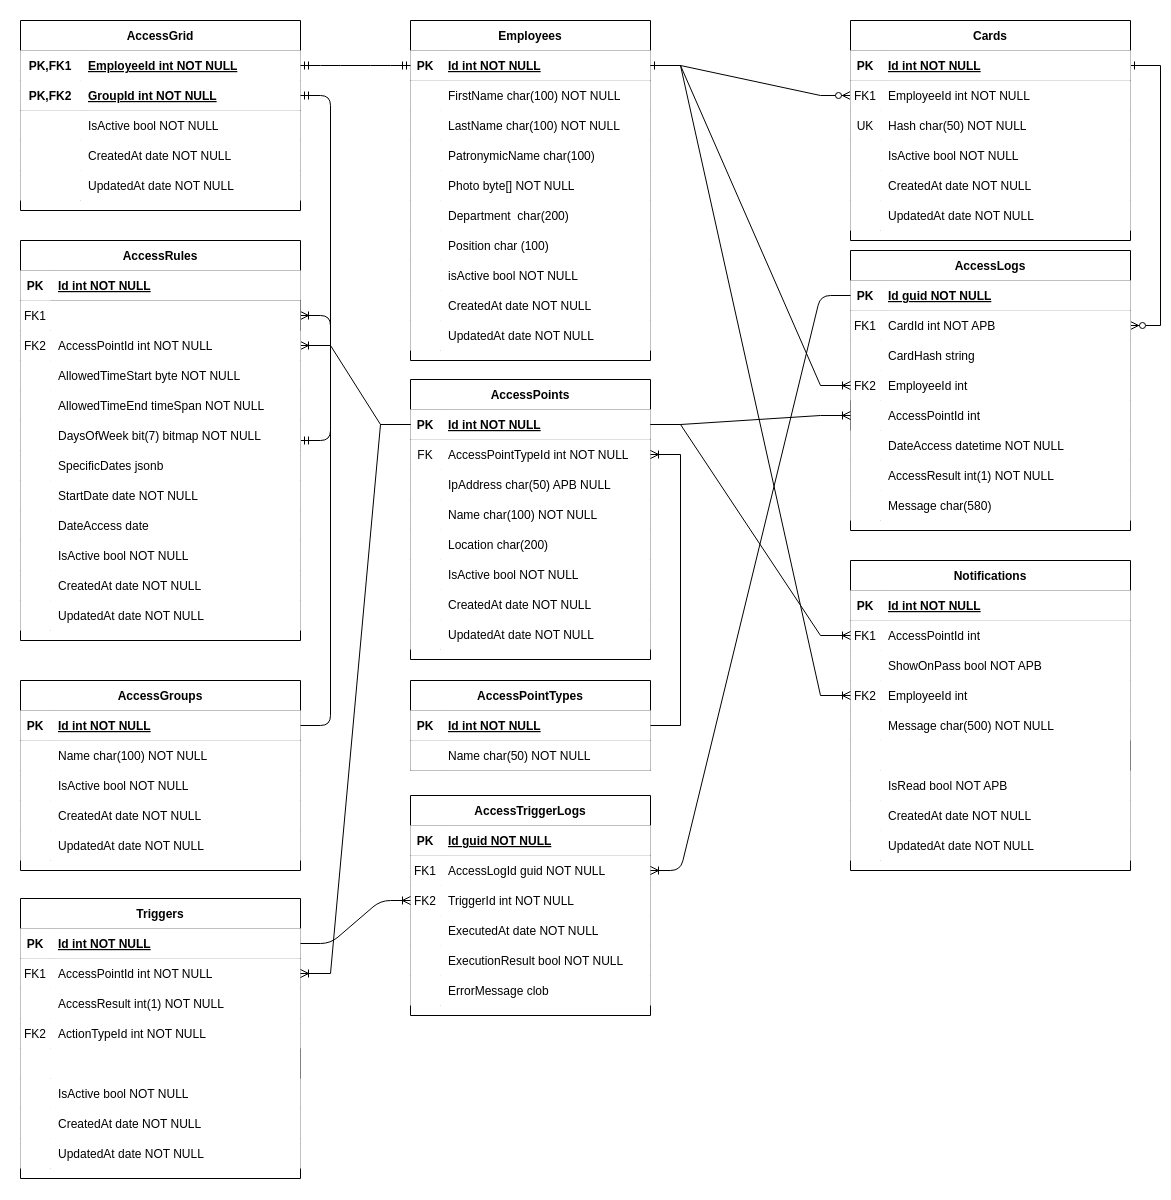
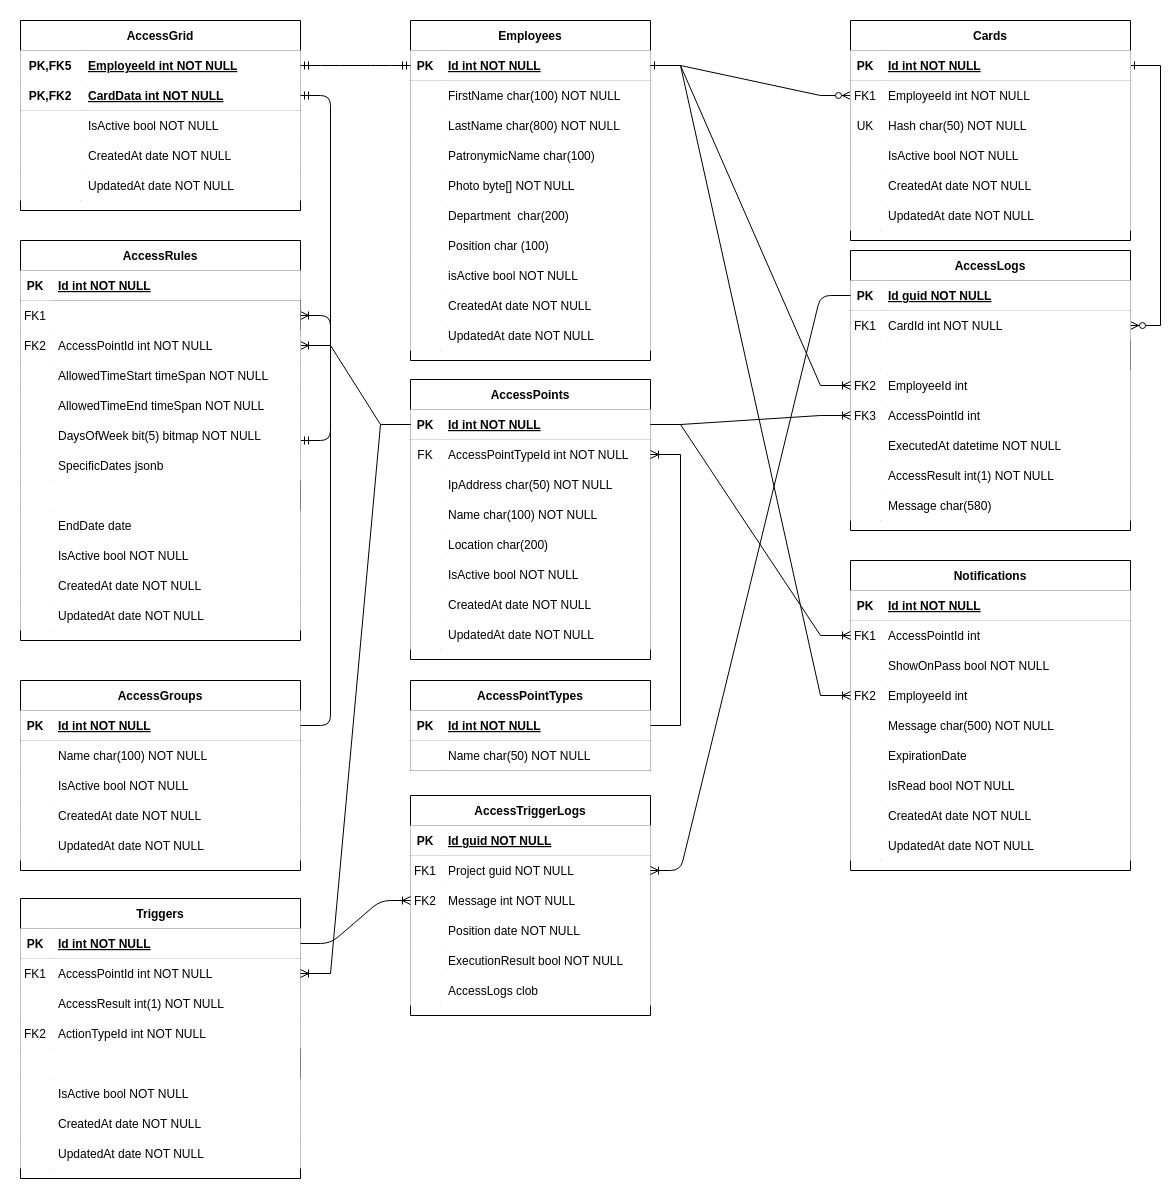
- <mxCell id="188" value="PK,FK1" style="shape=partialRectangle;connectable=0;top=0;left=0;bottom=0;right=0;fontStyle=1;overflow=hidden;labelBackgroundColor=none;labelBorderColor=none;shadow=0;" parent="187" vertex="1"><mxGeometry width="60" height="30" as="geometry"><mxRectangle width="60" height="30" as="alternateBounds" /></mxGeometry></mxCell>
+ <mxCell id="188" value="PK,FK5" style="shape=partialRectangle;connectable=0;top=0;left=0;bottom=0;right=0;fontStyle=1;overflow=hidden;labelBackgroundColor=none;labelBorderColor=none;shadow=0;" parent="187" vertex="1"><mxGeometry width="60" height="30" as="geometry"><mxRectangle width="60" height="30" as="alternateBounds" /></mxGeometry></mxCell>
- <mxCell id="192" value="GroupId int NOT NULL" style="shape=partialRectangle;connectable=0;top=0;left=0;bottom=0;right=0;align=left;spacingLeft=6;fontStyle=5;overflow=hidden;labelBackgroundColor=none;labelBorderColor=none;shadow=0;" parent="190" vertex="1"><mxGeometry x="60" width="220" height="30" as="geometry"><mxRectangle width="220" height="30" as="alternateBounds" /></mxGeometry></mxCell>
+ <mxCell id="192" value="CardData int NOT NULL" style="shape=partialRectangle;connectable=0;top=0;left=0;bottom=0;right=0;align=left;spacingLeft=6;fontStyle=5;overflow=hidden;labelBackgroundColor=none;labelBorderColor=none;shadow=0;" parent="190" vertex="1"><mxGeometry x="60" width="220" height="30" as="geometry"><mxRectangle width="220" height="30" as="alternateBounds" /></mxGeometry></mxCell>
- <mxCell id="57" value="LastName char(100) NOT NULL" style="shape=partialRectangle;connectable=0;top=0;left=0;bottom=0;right=0;align=left;spacingLeft=6;overflow=hidden;labelBackgroundColor=none;labelBorderColor=none;shadow=0;" parent="55" vertex="1"><mxGeometry x="30" width="210" height="30" as="geometry"><mxRectangle width="210" height="30" as="alternateBounds" /></mxGeometry></mxCell>
+ <mxCell id="57" value="LastName char(800) NOT NULL" style="shape=partialRectangle;connectable=0;top=0;left=0;bottom=0;right=0;align=left;spacingLeft=6;overflow=hidden;labelBackgroundColor=none;labelBorderColor=none;shadow=0;" parent="55" vertex="1"><mxGeometry x="30" width="210" height="30" as="geometry"><mxRectangle width="210" height="30" as="alternateBounds" /></mxGeometry></mxCell>
- <mxCell id="29" value="CardId int NOT APB" style="shape=partialRectangle;overflow=hidden;connectable=0;top=0;left=0;bottom=0;right=0;align=left;spacingLeft=6;rounded=0;labelBackgroundColor=none;labelBorderColor=none;shadow=0;" parent="27" vertex="1"><mxGeometry x="30" width="250" height="30" as="geometry"><mxRectangle width="250" height="30" as="alternateBounds" /></mxGeometry></mxCell>
+ <mxCell id="29" value="CardId int NOT NULL" style="shape=partialRectangle;overflow=hidden;connectable=0;top=0;left=0;bottom=0;right=0;align=left;spacingLeft=6;rounded=0;labelBackgroundColor=none;labelBorderColor=none;shadow=0;" parent="27" vertex="1"><mxGeometry x="30" width="250" height="30" as="geometry"><mxRectangle width="250" height="30" as="alternateBounds" /></mxGeometry></mxCell>
- <mxCell id="32" value="CardHash string" style="shape=partialRectangle;connectable=0;top=0;left=0;bottom=0;right=0;align=left;spacingLeft=6;overflow=hidden;labelBackgroundColor=none;labelBorderColor=none;shadow=0;" parent="30" vertex="1"><mxGeometry x="30" width="250" height="30" as="geometry"><mxRectangle width="250" height="30" as="alternateBounds" /></mxGeometry></mxCell>
- <mxCell id="237" value="AllowedTimeStart byte NOT NULL" style="shape=partialRectangle;connectable=0;top=0;left=0;bottom=0;right=0;align=left;spacingLeft=6;overflow=hidden;rounded=0;labelBackgroundColor=none;labelBorderColor=none;shadow=0;" parent="235" vertex="1"><mxGeometry x="30" width="250" height="30" as="geometry"><mxRectangle width="250" height="30" as="alternateBounds" /></mxGeometry></mxCell>
+ <mxCell id="237" value="AllowedTimeStart timeSpan NOT NULL" style="shape=partialRectangle;connectable=0;top=0;left=0;bottom=0;right=0;align=left;spacingLeft=6;overflow=hidden;rounded=0;labelBackgroundColor=none;labelBorderColor=none;shadow=0;" parent="235" vertex="1"><mxGeometry x="30" width="250" height="30" as="geometry"><mxRectangle width="250" height="30" as="alternateBounds" /></mxGeometry></mxCell>
+ <mxCell id="37" value="FK3" style="shape=partialRectangle;connectable=0;top=0;left=0;bottom=0;right=0;fontStyle=0;overflow=hidden;rounded=0;labelBackgroundColor=none;labelBorderColor=none;shadow=0;" parent="36" vertex="1"><mxGeometry width="30" height="30" as="geometry"><mxRectangle width="30" height="30" as="alternateBounds" /></mxGeometry></mxCell>
- <mxCell id="243" value="DaysOfWeek bit(7) bitmap NOT NULL" style="shape=partialRectangle;connectable=0;top=0;left=0;bottom=0;right=0;align=left;spacingLeft=6;overflow=hidden;rounded=0;labelBackgroundColor=none;labelBorderColor=none;shadow=0;" parent="241" vertex="1"><mxGeometry x="30" width="250" height="30" as="geometry"><mxRectangle width="250" height="30" as="alternateBounds" /></mxGeometry></mxCell>
+ <mxCell id="243" value="DaysOfWeek bit(5) bitmap NOT NULL" style="shape=partialRectangle;connectable=0;top=0;left=0;bottom=0;right=0;align=left;spacingLeft=6;overflow=hidden;rounded=0;labelBackgroundColor=none;labelBorderColor=none;shadow=0;" parent="241" vertex="1"><mxGeometry x="30" width="250" height="30" as="geometry"><mxRectangle width="250" height="30" as="alternateBounds" /></mxGeometry></mxCell>
- <mxCell id="41" value="DateAccess datetime NOT NULL" style="shape=partialRectangle;connectable=0;top=0;left=0;bottom=0;right=0;align=left;spacingLeft=6;fontStyle=0;overflow=hidden;rounded=0;labelBackgroundColor=none;labelBorderColor=none;shadow=0;" parent="39" vertex="1"><mxGeometry x="30" width="250" height="30" as="geometry"><mxRectangle width="250" height="30" as="alternateBounds" /></mxGeometry></mxCell>
+ <mxCell id="41" value="ExecutedAt datetime NOT NULL" style="shape=partialRectangle;connectable=0;top=0;left=0;bottom=0;right=0;align=left;spacingLeft=6;fontStyle=0;overflow=hidden;rounded=0;labelBackgroundColor=none;labelBorderColor=none;shadow=0;" parent="39" vertex="1"><mxGeometry x="30" width="250" height="30" as="geometry"><mxRectangle width="250" height="30" as="alternateBounds" /></mxGeometry></mxCell>
- <mxCell id="89" value="IpAddress char(50) APB NULL" style="shape=partialRectangle;connectable=0;top=0;left=0;bottom=0;right=0;align=left;spacingLeft=6;overflow=hidden;labelBackgroundColor=none;labelBorderColor=none;shadow=0;" parent="87" vertex="1"><mxGeometry x="30" width="210" height="30" as="geometry"><mxRectangle width="210" height="30" as="alternateBounds" /></mxGeometry></mxCell>
+ <mxCell id="89" value="IpAddress char(50) NOT NULL" style="shape=partialRectangle;connectable=0;top=0;left=0;bottom=0;right=0;align=left;spacingLeft=6;overflow=hidden;labelBackgroundColor=none;labelBorderColor=none;shadow=0;" parent="87" vertex="1"><mxGeometry x="30" width="210" height="30" as="geometry"><mxRectangle width="210" height="30" as="alternateBounds" /></mxGeometry></mxCell>
- <mxCell id="249" value="StartDate date NOT NULL" style="shape=partialRectangle;connectable=0;top=0;left=0;bottom=0;right=0;align=left;spacingLeft=6;overflow=hidden;labelBackgroundColor=none;labelBorderColor=none;shadow=0;" parent="247" vertex="1"><mxGeometry x="30" width="250" height="30" as="geometry"><mxRectangle width="250" height="30" as="alternateBounds" /></mxGeometry></mxCell>
- <mxCell id="252" value="DateAccess date" style="shape=partialRectangle;connectable=0;top=0;left=0;bottom=0;right=0;align=left;spacingLeft=6;overflow=hidden;labelBackgroundColor=none;labelBorderColor=none;shadow=0;" parent="250" vertex="1"><mxGeometry x="30" width="250" height="30" as="geometry"><mxRectangle width="250" height="30" as="alternateBounds" /></mxGeometry></mxCell>
+ <mxCell id="252" value="EndDate date" style="shape=partialRectangle;connectable=0;top=0;left=0;bottom=0;right=0;align=left;spacingLeft=6;overflow=hidden;labelBackgroundColor=none;labelBorderColor=none;shadow=0;" parent="250" vertex="1"><mxGeometry x="30" width="250" height="30" as="geometry"><mxRectangle width="250" height="30" as="alternateBounds" /></mxGeometry></mxCell>
- <mxCell id="149" value="ShowOnPass bool NOT APB" style="shape=partialRectangle;connectable=0;top=0;left=0;bottom=0;right=0;align=left;spacingLeft=6;overflow=hidden;rounded=0;labelBackgroundColor=none;labelBorderColor=none;shadow=0;" parent="147" vertex="1"><mxGeometry x="30" width="250" height="30" as="geometry"><mxRectangle width="250" height="30" as="alternateBounds" /></mxGeometry></mxCell>
+ <mxCell id="149" value="ShowOnPass bool NOT NULL" style="shape=partialRectangle;connectable=0;top=0;left=0;bottom=0;right=0;align=left;spacingLeft=6;overflow=hidden;rounded=0;labelBackgroundColor=none;labelBorderColor=none;shadow=0;" parent="147" vertex="1"><mxGeometry x="30" width="250" height="30" as="geometry"><mxRectangle width="250" height="30" as="alternateBounds" /></mxGeometry></mxCell>
+ <mxCell id="158" value="ExpirationDate " style="shape=partialRectangle;connectable=0;top=0;left=0;bottom=0;right=0;align=left;spacingLeft=6;overflow=hidden;rounded=0;labelBackgroundColor=none;labelBorderColor=none;shadow=0;" parent="156" vertex="1"><mxGeometry x="30" width="250" height="30" as="geometry"><mxRectangle width="250" height="30" as="alternateBounds" /></mxGeometry></mxCell>
- <mxCell id="161" value="IsRead bool NOT APB" style="shape=partialRectangle;connectable=0;top=0;left=0;bottom=0;right=0;align=left;spacingLeft=6;overflow=hidden;rounded=0;labelBackgroundColor=none;labelBorderColor=none;shadow=0;" parent="159" vertex="1"><mxGeometry x="30" width="250" height="30" as="geometry"><mxRectangle width="250" height="30" as="alternateBounds" /></mxGeometry></mxCell>
+ <mxCell id="161" value="IsRead bool NOT NULL" style="shape=partialRectangle;connectable=0;top=0;left=0;bottom=0;right=0;align=left;spacingLeft=6;overflow=hidden;rounded=0;labelBackgroundColor=none;labelBorderColor=none;shadow=0;" parent="159" vertex="1"><mxGeometry x="30" width="250" height="30" as="geometry"><mxRectangle width="250" height="30" as="alternateBounds" /></mxGeometry></mxCell>
- <mxCell id="210" value="AccessLogId guid NOT NULL" style="shape=partialRectangle;connectable=0;top=0;left=0;bottom=0;right=0;align=left;spacingLeft=6;overflow=hidden;labelBackgroundColor=none;labelBorderColor=none;shadow=0;" parent="208" vertex="1"><mxGeometry x="30" width="210" height="30" as="geometry"><mxRectangle width="210" height="30" as="alternateBounds" /></mxGeometry></mxCell>
+ <mxCell id="210" value="Project guid NOT NULL" style="shape=partialRectangle;connectable=0;top=0;left=0;bottom=0;right=0;align=left;spacingLeft=6;overflow=hidden;labelBackgroundColor=none;labelBorderColor=none;shadow=0;" parent="208" vertex="1"><mxGeometry x="30" width="210" height="30" as="geometry"><mxRectangle width="210" height="30" as="alternateBounds" /></mxGeometry></mxCell>
- <mxCell id="213" value="TriggerId int NOT NULL" style="shape=partialRectangle;connectable=0;top=0;left=0;bottom=0;right=0;align=left;spacingLeft=6;overflow=hidden;labelBackgroundColor=none;labelBorderColor=none;shadow=0;" parent="211" vertex="1"><mxGeometry x="30" width="210" height="30" as="geometry"><mxRectangle width="210" height="30" as="alternateBounds" /></mxGeometry></mxCell>
+ <mxCell id="213" value="Message int NOT NULL" style="shape=partialRectangle;connectable=0;top=0;left=0;bottom=0;right=0;align=left;spacingLeft=6;overflow=hidden;labelBackgroundColor=none;labelBorderColor=none;shadow=0;" parent="211" vertex="1"><mxGeometry x="30" width="210" height="30" as="geometry"><mxRectangle width="210" height="30" as="alternateBounds" /></mxGeometry></mxCell>
- <mxCell id="216" value="ExecutedAt date NOT NULL" style="shape=partialRectangle;connectable=0;top=0;left=0;bottom=0;right=0;align=left;spacingLeft=6;overflow=hidden;labelBackgroundColor=none;labelBorderColor=none;shadow=0;" parent="214" vertex="1"><mxGeometry x="30" width="210" height="30" as="geometry"><mxRectangle width="210" height="30" as="alternateBounds" /></mxGeometry></mxCell>
+ <mxCell id="216" value="Position date NOT NULL" style="shape=partialRectangle;connectable=0;top=0;left=0;bottom=0;right=0;align=left;spacingLeft=6;overflow=hidden;labelBackgroundColor=none;labelBorderColor=none;shadow=0;" parent="214" vertex="1"><mxGeometry x="30" width="210" height="30" as="geometry"><mxRectangle width="210" height="30" as="alternateBounds" /></mxGeometry></mxCell>
- <mxCell id="222" value="ErrorMessage clob " style="shape=partialRectangle;connectable=0;top=0;left=0;bottom=0;right=0;align=left;spacingLeft=6;overflow=hidden;labelBackgroundColor=none;labelBorderColor=none;shadow=0;" parent="220" vertex="1"><mxGeometry x="30" width="210" height="30" as="geometry"><mxRectangle width="210" height="30" as="alternateBounds" /></mxGeometry></mxCell>
+ <mxCell id="222" value="AccessLogs clob " style="shape=partialRectangle;connectable=0;top=0;left=0;bottom=0;right=0;align=left;spacingLeft=6;overflow=hidden;labelBackgroundColor=none;labelBorderColor=none;shadow=0;" parent="220" vertex="1"><mxGeometry x="30" width="210" height="30" as="geometry"><mxRectangle width="210" height="30" as="alternateBounds" /></mxGeometry></mxCell>
